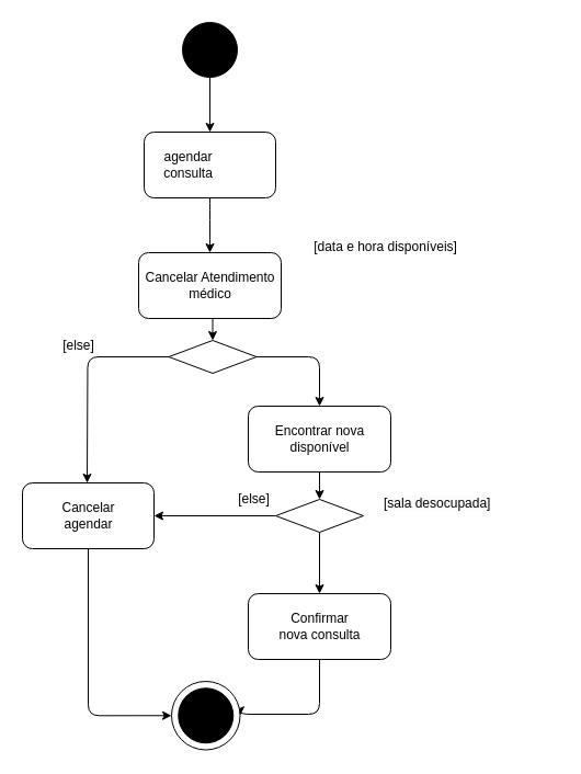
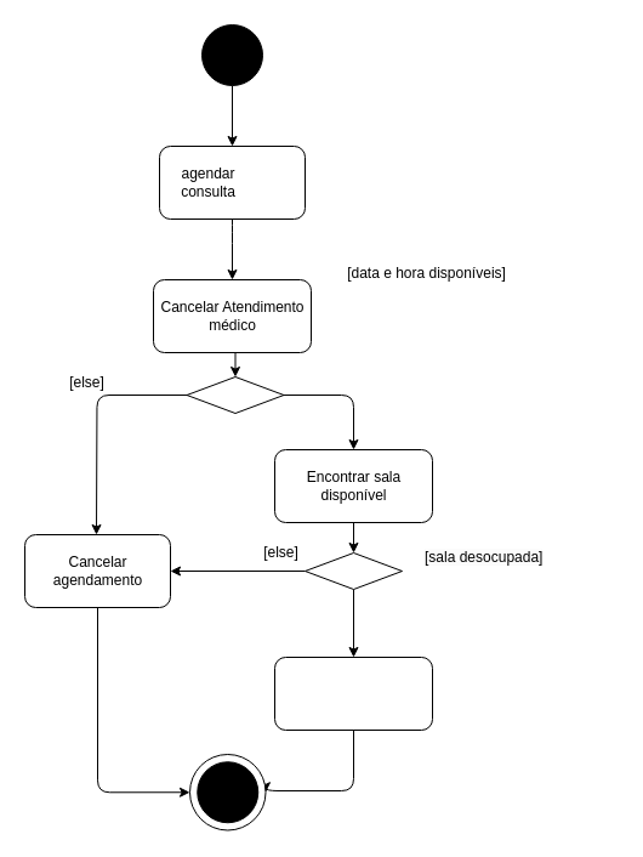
- <mxCell id="10" value="Encontrar nova&lt;br&gt;disponível" style="text;html=1;align=center;verticalAlign=middle;resizable=0;points=[];autosize=1;strokeColor=none;fillColor=none;" vertex="1" parent="8"><mxGeometry x="15" y="10" width="100" height="40" as="geometry" /></mxCell>
+ <mxCell id="10" value="Encontrar sala&lt;br&gt;disponível" style="text;html=1;align=center;verticalAlign=middle;resizable=0;points=[];autosize=1;strokeColor=none;fillColor=none;" vertex="1" parent="8"><mxGeometry x="15" y="10" width="100" height="40" as="geometry" /></mxCell>
- <mxCell id="19" value="Cancelar&lt;br&gt;agendar" style="text;html=1;align=center;verticalAlign=middle;resizable=0;points=[];autosize=1;strokeColor=none;fillColor=none;" vertex="1" parent="16"><mxGeometry x="10" y="10" width="100" height="40" as="geometry" /></mxCell>
+ <mxCell id="19" value="Cancelar&lt;br&gt;agendamento" style="text;html=1;align=center;verticalAlign=middle;resizable=0;points=[];autosize=1;strokeColor=none;fillColor=none;" vertex="1" parent="16"><mxGeometry x="10" y="10" width="100" height="40" as="geometry" /></mxCell>
- <mxCell id="22" value="Confirmar&lt;br&gt;nova consulta" style="text;html=1;align=center;verticalAlign=middle;resizable=0;points=[];autosize=1;strokeColor=none;fillColor=none;" vertex="1" parent="20"><mxGeometry x="15" y="10" width="100" height="40" as="geometry" /></mxCell>
